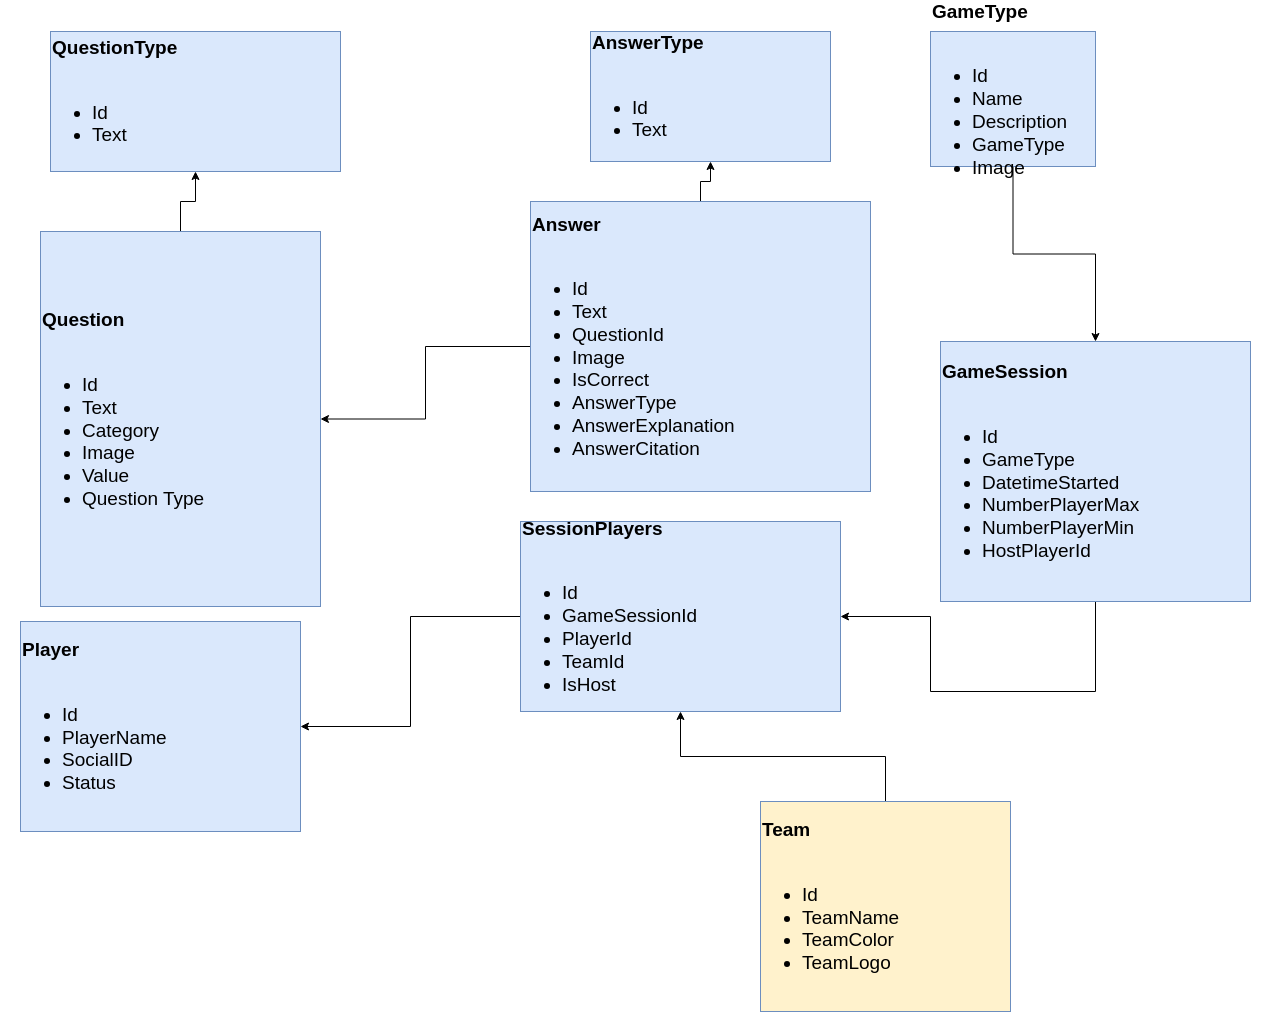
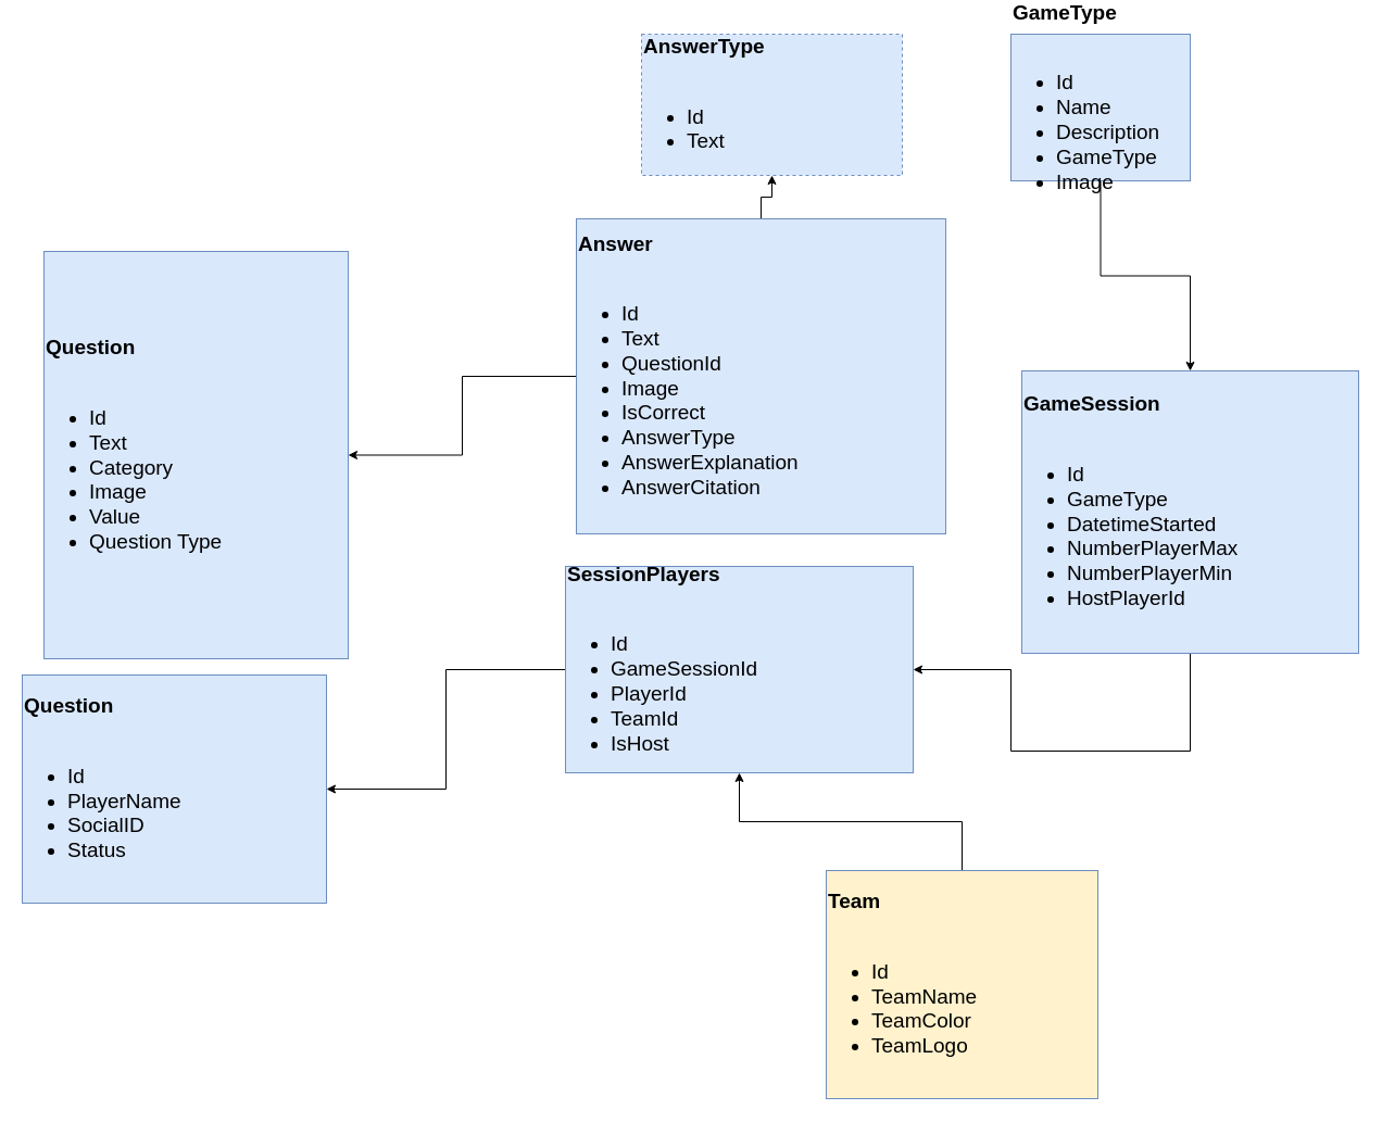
- <mxCell id="8" value="&lt;b style=&quot;font-size: 19px&quot;&gt;AnswerType&lt;/b&gt;&lt;br style=&quot;font-size: 19px&quot;&gt;&lt;br style=&quot;font-size: 19px&quot;&gt;&lt;ul style=&quot;font-size: 19px&quot;&gt;&lt;li style=&quot;font-size: 19px&quot;&gt;Id&lt;/li&gt;&lt;li style=&quot;font-size: 19px&quot;&gt;Text&lt;/li&gt;&lt;/ul&gt;" style="rounded=0;whiteSpace=wrap;html=1;align=left;fontSize=19;fillColor=#dae8fc;strokeColor=#6c8ebf;" vertex="1" parent="1"><mxGeometry x="590" y="20" width="240" height="130" as="geometry" /></mxCell>
+ <mxCell id="8" value="&lt;b style=&quot;font-size: 19px&quot;&gt;AnswerType&lt;/b&gt;&lt;br style=&quot;font-size: 19px&quot;&gt;&lt;br style=&quot;font-size: 19px&quot;&gt;&lt;ul style=&quot;font-size: 19px&quot;&gt;&lt;li style=&quot;font-size: 19px&quot;&gt;Id&lt;/li&gt;&lt;li style=&quot;font-size: 19px&quot;&gt;Text&lt;/li&gt;&lt;/ul&gt;" style="rounded=0;whiteSpace=wrap;html=1;align=left;fontSize=19;fillColor=#dae8fc;strokeColor=#6c8ebf;dashed=1;" vertex="1" parent="1"><mxGeometry x="590" y="20" width="240" height="130" as="geometry" /></mxCell>
- <mxCell id="7" value="&lt;b style=&quot;font-size: 19px&quot;&gt;QuestionType&lt;/b&gt;&lt;br style=&quot;font-size: 19px&quot;&gt;&lt;br style=&quot;font-size: 19px&quot;&gt;&lt;ul style=&quot;font-size: 19px&quot;&gt;&lt;li style=&quot;font-size: 19px&quot;&gt;Id&lt;/li&gt;&lt;li style=&quot;font-size: 19px&quot;&gt;Text&lt;/li&gt;&lt;/ul&gt;" style="rounded=0;whiteSpace=wrap;html=1;align=left;fontSize=19;fillColor=#dae8fc;strokeColor=#6c8ebf;" vertex="1" parent="1"><mxGeometry x="50" y="20" width="290" height="140" as="geometry" /></mxCell>
- <mxCell id="2" style="edgeStyle=orthogonalEdgeStyle;rounded=0;orthogonalLoop=1;jettySize=auto;html=1;fontSize=19;" edge="1" parent="1" source="3" target="7"><mxGeometry relative="1" as="geometry" /></mxCell>
- <mxCell id="9" value="&lt;b style=&quot;font-size: 19px&quot;&gt;Player&lt;/b&gt;&lt;br style=&quot;font-size: 19px&quot;&gt;&lt;br style=&quot;font-size: 19px&quot;&gt;&lt;ul style=&quot;font-size: 19px&quot;&gt;&lt;li style=&quot;font-size: 19px&quot;&gt;Id&lt;/li&gt;&lt;li style=&quot;font-size: 19px&quot;&gt;PlayerName&lt;/li&gt;&lt;li style=&quot;font-size: 19px&quot;&gt;SocialID&lt;/li&gt;&lt;li style=&quot;font-size: 19px&quot;&gt;Status&lt;/li&gt;&lt;/ul&gt;" style="rounded=0;whiteSpace=wrap;html=1;align=left;fontSize=19;fillColor=#dae8fc;strokeColor=#6c8ebf;" vertex="1" parent="1"><mxGeometry x="20" y="610" width="280" height="210" as="geometry" /></mxCell>
+ <mxCell id="9" value="&lt;b style=&quot;font-size: 19px&quot;&gt;Question&lt;/b&gt;&lt;br style=&quot;font-size: 19px&quot;&gt;&lt;br style=&quot;font-size: 19px&quot;&gt;&lt;ul style=&quot;font-size: 19px&quot;&gt;&lt;li style=&quot;font-size: 19px&quot;&gt;Id&lt;/li&gt;&lt;li style=&quot;font-size: 19px&quot;&gt;PlayerName&lt;/li&gt;&lt;li style=&quot;font-size: 19px&quot;&gt;SocialID&lt;/li&gt;&lt;li style=&quot;font-size: 19px&quot;&gt;Status&lt;/li&gt;&lt;/ul&gt;" style="rounded=0;whiteSpace=wrap;html=1;align=left;fontSize=19;fillColor=#dae8fc;strokeColor=#6c8ebf;" vertex="1" parent="1"><mxGeometry x="20" y="610" width="280" height="210" as="geometry" /></mxCell>
